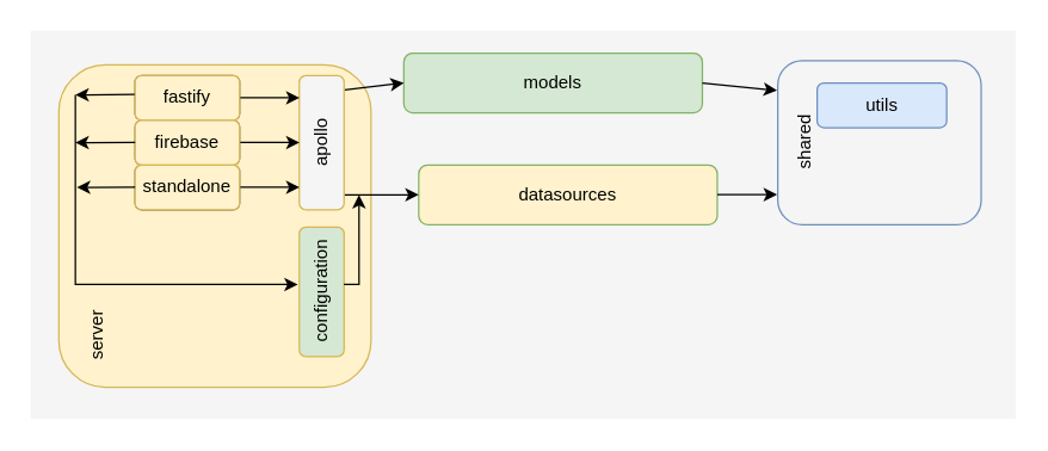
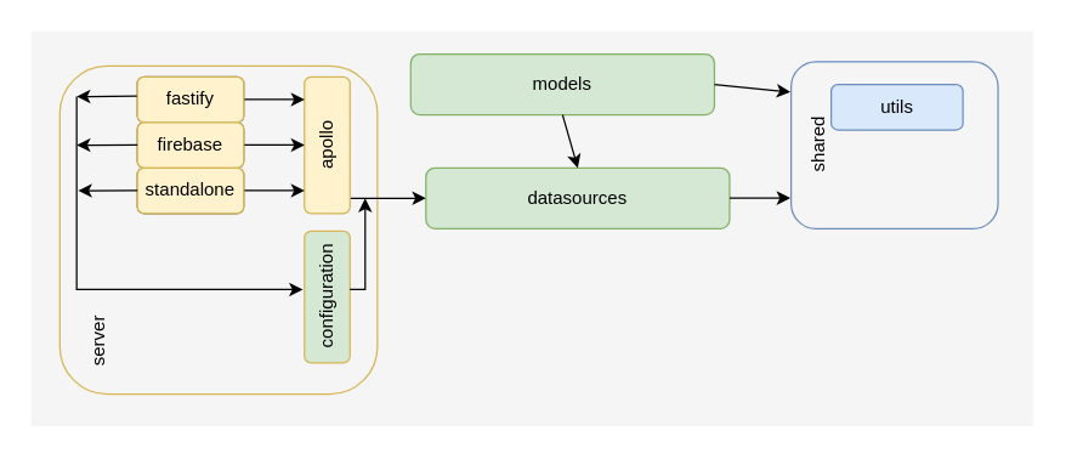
- <mxCell id="14" value="" style="endArrow=classic;html=1;rounded=0;entryX=0;entryY=0.5;entryDx=0;entryDy=0;exitX=0.893;exitY=1.011;exitDx=0;exitDy=0;exitPerimeter=0;" edge="1" parent="1" source="16" target="3"><mxGeometry width="50" height="50" relative="1" as="geometry"><mxPoint x="250" y="70" as="sourcePoint" /><mxPoint x="440" y="140" as="targetPoint" /></mxGeometry></mxCell>
+ <mxCell id="9" value="" style="endArrow=classic;html=1;rounded=0;exitX=0.5;exitY=1;exitDx=0;exitDy=0;entryX=0.5;entryY=0;entryDx=0;entryDy=0;" edge="1" parent="1" source="3" target="4"><mxGeometry width="50" height="50" relative="1" as="geometry"><mxPoint x="370" y="80" as="sourcePoint" /><mxPoint x="410" y="80" as="targetPoint" /></mxGeometry></mxCell>
- <mxCell id="16" value="apollo" style="rounded=1;whiteSpace=wrap;html=1;fillColor=#f5f5f5;strokeColor=#d6b656;rotation=-90;" vertex="1" parent="1"><mxGeometry x="170" y="80" width="90" height="30" as="geometry" /></mxCell>
+ <mxCell id="16" value="apollo" style="rounded=1;whiteSpace=wrap;html=1;fillColor=#fff2cc;strokeColor=#d6b656;rotation=-90;" vertex="1" parent="1"><mxGeometry x="170" y="80" width="90" height="30" as="geometry" /></mxCell>
- <mxCell id="4" value="datasources" style="rounded=1;whiteSpace=wrap;html=1;fillColor=#fff2cc;strokeColor=#82b366;" vertex="1" parent="1"><mxGeometry x="280" y="110" width="200" height="40" as="geometry" /></mxCell>
+ <mxCell id="4" value="datasources" style="rounded=1;whiteSpace=wrap;html=1;fillColor=#d5e8d4;strokeColor=#82b366;" vertex="1" parent="1"><mxGeometry x="280" y="110" width="200" height="40" as="geometry" /></mxCell>
- <mxCell id="10" value="&amp;nbsp; &amp;nbsp; &amp;nbsp;server&lt;br&gt;&lt;br&gt;&lt;br&gt;&lt;br&gt;&lt;br&gt;&lt;br&gt;&lt;br&gt;&lt;br&gt;&lt;br&gt;&lt;br&gt;&lt;br&gt;&lt;br&gt;" style="rounded=1;whiteSpace=wrap;html=1;rotation=-90;fillColor=#fff2cc;strokeColor=#d6b656;align=left;" vertex="1" parent="1"><mxGeometry x="35.44" y="46.31" width="216.09" height="209.13" as="geometry" /></mxCell>
+ <mxCell id="10" value="&amp;nbsp; &amp;nbsp; &amp;nbsp;server&lt;br&gt;&lt;br&gt;&lt;br&gt;&lt;br&gt;&lt;br&gt;&lt;br&gt;&lt;br&gt;&lt;br&gt;&lt;br&gt;&lt;br&gt;&lt;br&gt;&lt;br&gt;" style="rounded=1;whiteSpace=wrap;html=1;rotation=-90;fillColor=#f5f5f5;strokeColor=#d6b656;align=left;" vertex="1" parent="1"><mxGeometry x="35.44" y="46.31" width="216.09" height="209.13" as="geometry" /></mxCell>
